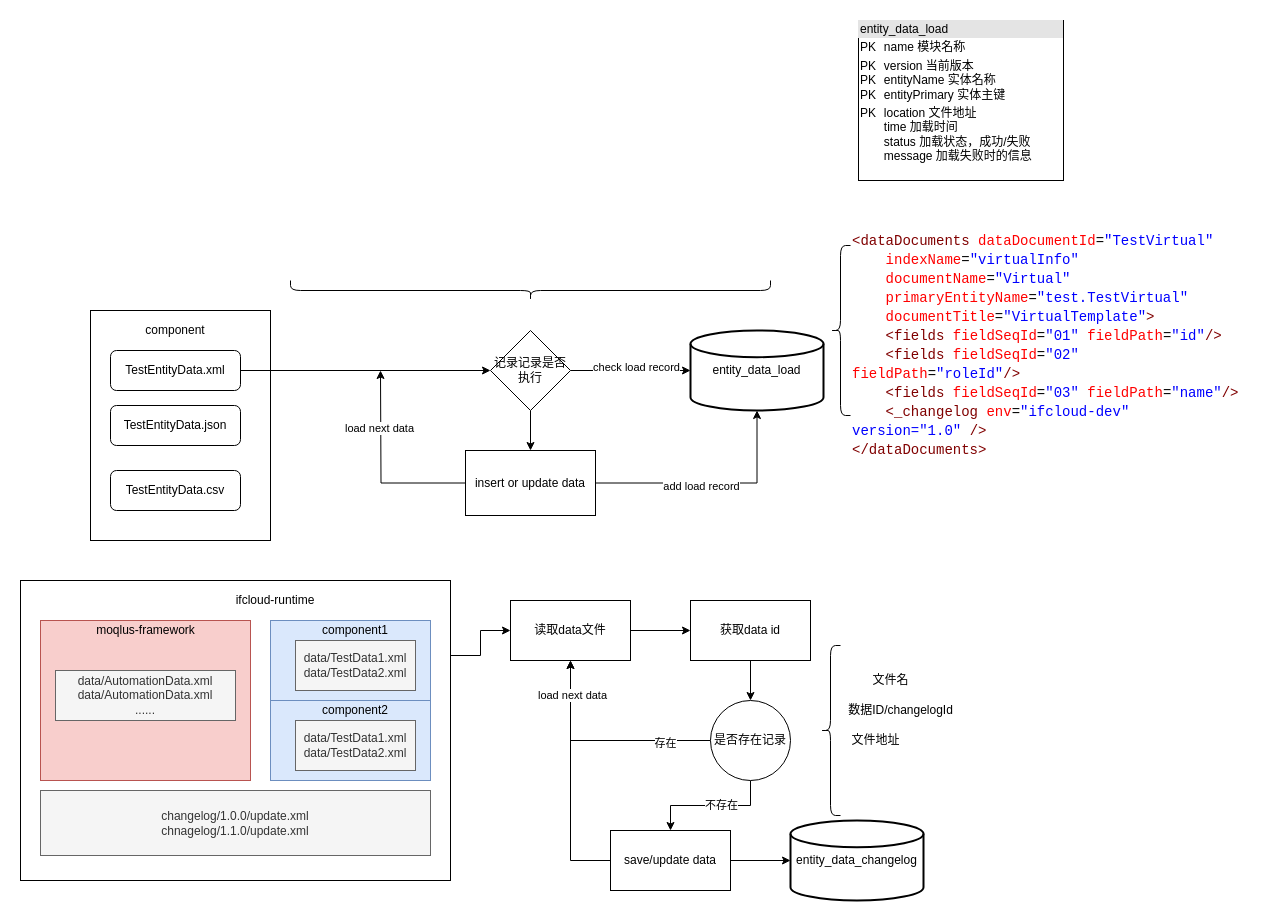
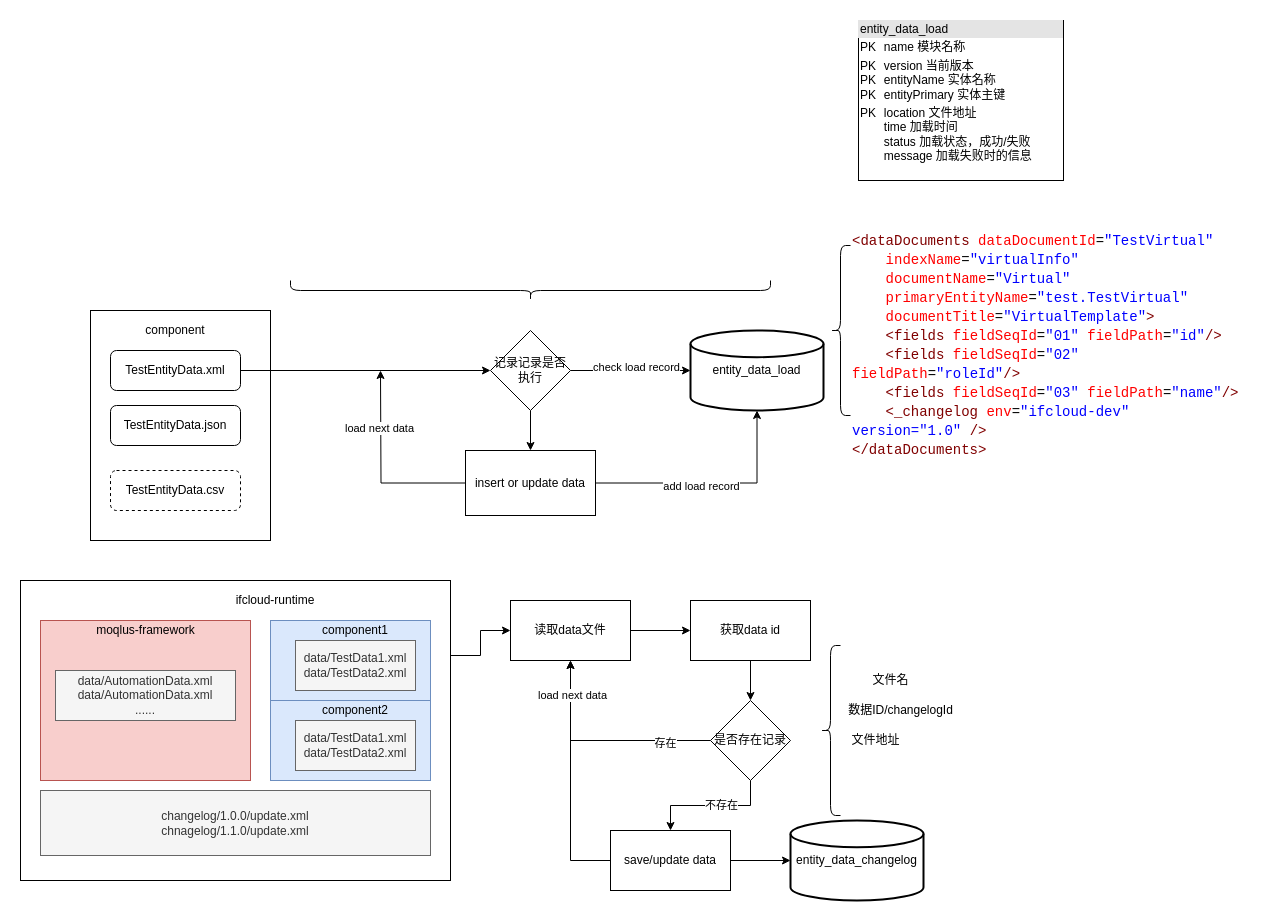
- <mxCell id="11" value="TestEntityData.csv" style="rounded=1;whiteSpace=wrap;html=1;" parent="1" vertex="1"><mxGeometry x="110" y="470" width="130" height="40" as="geometry" /></mxCell>
+ <mxCell id="11" value="TestEntityData.csv" style="rounded=1;whiteSpace=wrap;html=1;dashed=1;" parent="1" vertex="1"><mxGeometry x="110" y="470" width="130" height="40" as="geometry" /></mxCell>
- <mxCell id="44" value="是否存在记录" style="ellipse;whiteSpace=wrap;html=1;" vertex="1" parent="1"><mxGeometry x="710" y="700" width="80" height="80" as="geometry" /></mxCell>
+ <mxCell id="44" value="是否存在记录" style="rhombus;whiteSpace=wrap;html=1;" vertex="1" parent="1"><mxGeometry x="710" y="700" width="80" height="80" as="geometry" /></mxCell>
